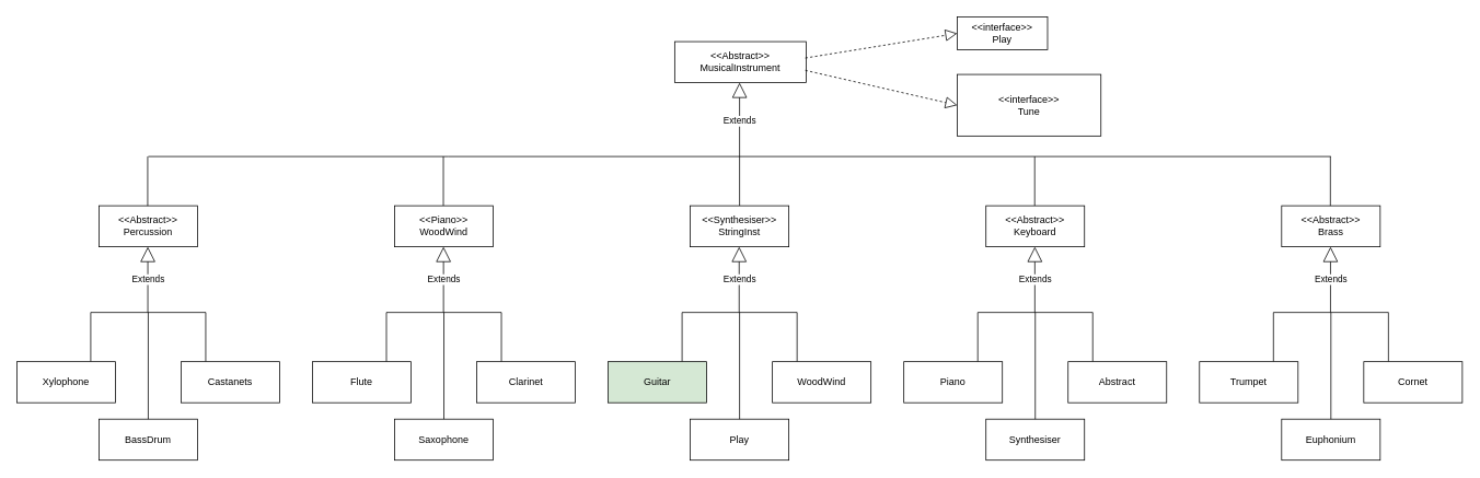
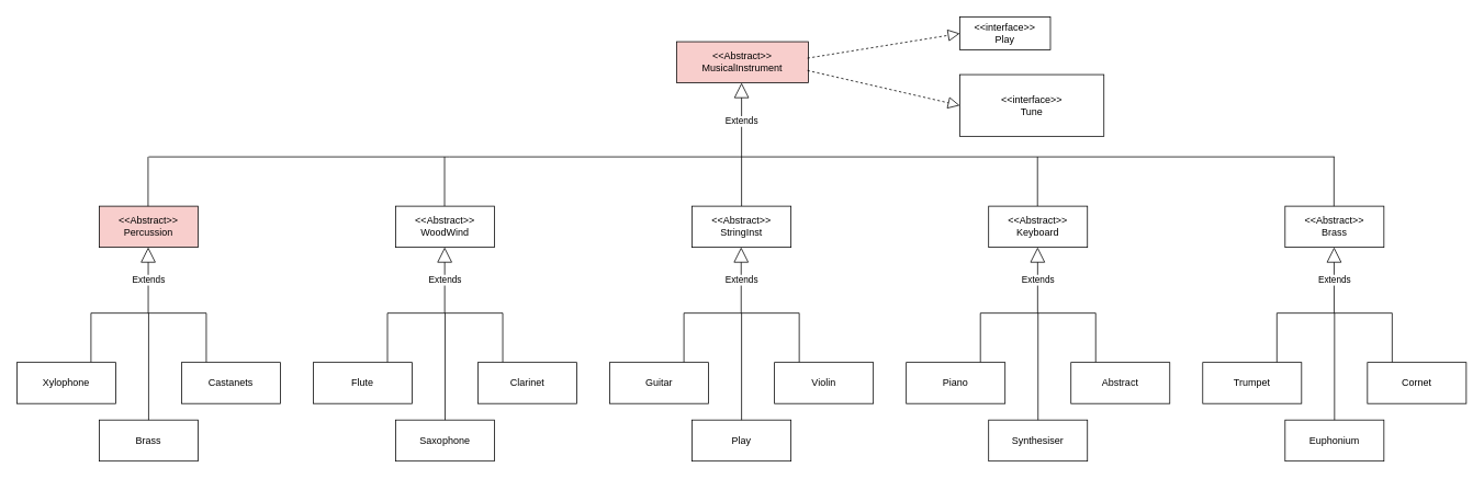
- <mxCell id="2" value="&amp;lt;&amp;lt;Abstract&amp;gt;&amp;gt;&lt;br&gt;MusicalInstrument" style="html=1;whiteSpace=wrap;" parent="1" vertex="1"><mxGeometry x="821" y="50" width="160" height="50" as="geometry" /></mxCell>
+ <mxCell id="2" value="&amp;lt;&amp;lt;Abstract&amp;gt;&amp;gt;&lt;br&gt;MusicalInstrument" style="html=1;whiteSpace=wrap;fillColor=#f8cecc;" parent="1" vertex="1"><mxGeometry x="821" y="50" width="160" height="50" as="geometry" /></mxCell>
- <mxCell id="26" value="&amp;lt;&amp;lt;Abstract&amp;gt;&amp;gt;&lt;br&gt;Percussion" style="html=1;whiteSpace=wrap;" parent="1" vertex="1"><mxGeometry x="120" y="250" width="120" height="50" as="geometry" /></mxCell>
+ <mxCell id="26" value="&amp;lt;&amp;lt;Abstract&amp;gt;&amp;gt;&lt;br&gt;Percussion" style="html=1;whiteSpace=wrap;fillColor=#f8cecc;" parent="1" vertex="1"><mxGeometry x="120" y="250" width="120" height="50" as="geometry" /></mxCell>
- <mxCell id="10" value="&amp;lt;&amp;lt;Piano&amp;gt;&amp;gt;&lt;br&gt;WoodWind" style="html=1;whiteSpace=wrap;" parent="1" vertex="1"><mxGeometry x="480" y="250" width="120" height="50" as="geometry" /></mxCell>
+ <mxCell id="10" value="&amp;lt;&amp;lt;Abstract&amp;gt;&amp;gt;&lt;br&gt;WoodWind" style="html=1;whiteSpace=wrap;" parent="1" vertex="1"><mxGeometry x="480" y="250" width="120" height="50" as="geometry" /></mxCell>
- <mxCell id="7" value="&amp;lt;&amp;lt;Synthesiser&amp;gt;&amp;gt;&lt;br&gt;StringInst" style="html=1;whiteSpace=wrap;" parent="1" vertex="1"><mxGeometry x="840" y="250" width="120" height="50" as="geometry" /></mxCell>
+ <mxCell id="7" value="&amp;lt;&amp;lt;Abstract&amp;gt;&amp;gt;&lt;br&gt;StringInst" style="html=1;whiteSpace=wrap;" parent="1" vertex="1"><mxGeometry x="840" y="250" width="120" height="50" as="geometry" /></mxCell>
- <mxCell id="15" value="Guitar" style="html=1;whiteSpace=wrap;fillColor=#d5e8d4;" parent="1" vertex="1"><mxGeometry x="740" y="440" width="120" height="50" as="geometry" /></mxCell>
+ <mxCell id="15" value="Guitar" style="html=1;whiteSpace=wrap;" parent="1" vertex="1"><mxGeometry x="740" y="440" width="120" height="50" as="geometry" /></mxCell>
- <mxCell id="14" value="WoodWind" style="html=1;whiteSpace=wrap;" parent="1" vertex="1"><mxGeometry x="940" y="440" width="120" height="50" as="geometry" /></mxCell>
+ <mxCell id="14" value="Violin" style="html=1;whiteSpace=wrap;" parent="1" vertex="1"><mxGeometry x="940" y="440" width="120" height="50" as="geometry" /></mxCell>
- <mxCell id="33" value="BassDrum" style="html=1;whiteSpace=wrap;" parent="1" vertex="1"><mxGeometry x="120" y="510" width="120" height="50" as="geometry" /></mxCell>
+ <mxCell id="33" value="Brass" style="html=1;whiteSpace=wrap;" parent="1" vertex="1"><mxGeometry x="120" y="510" width="120" height="50" as="geometry" /></mxCell>
